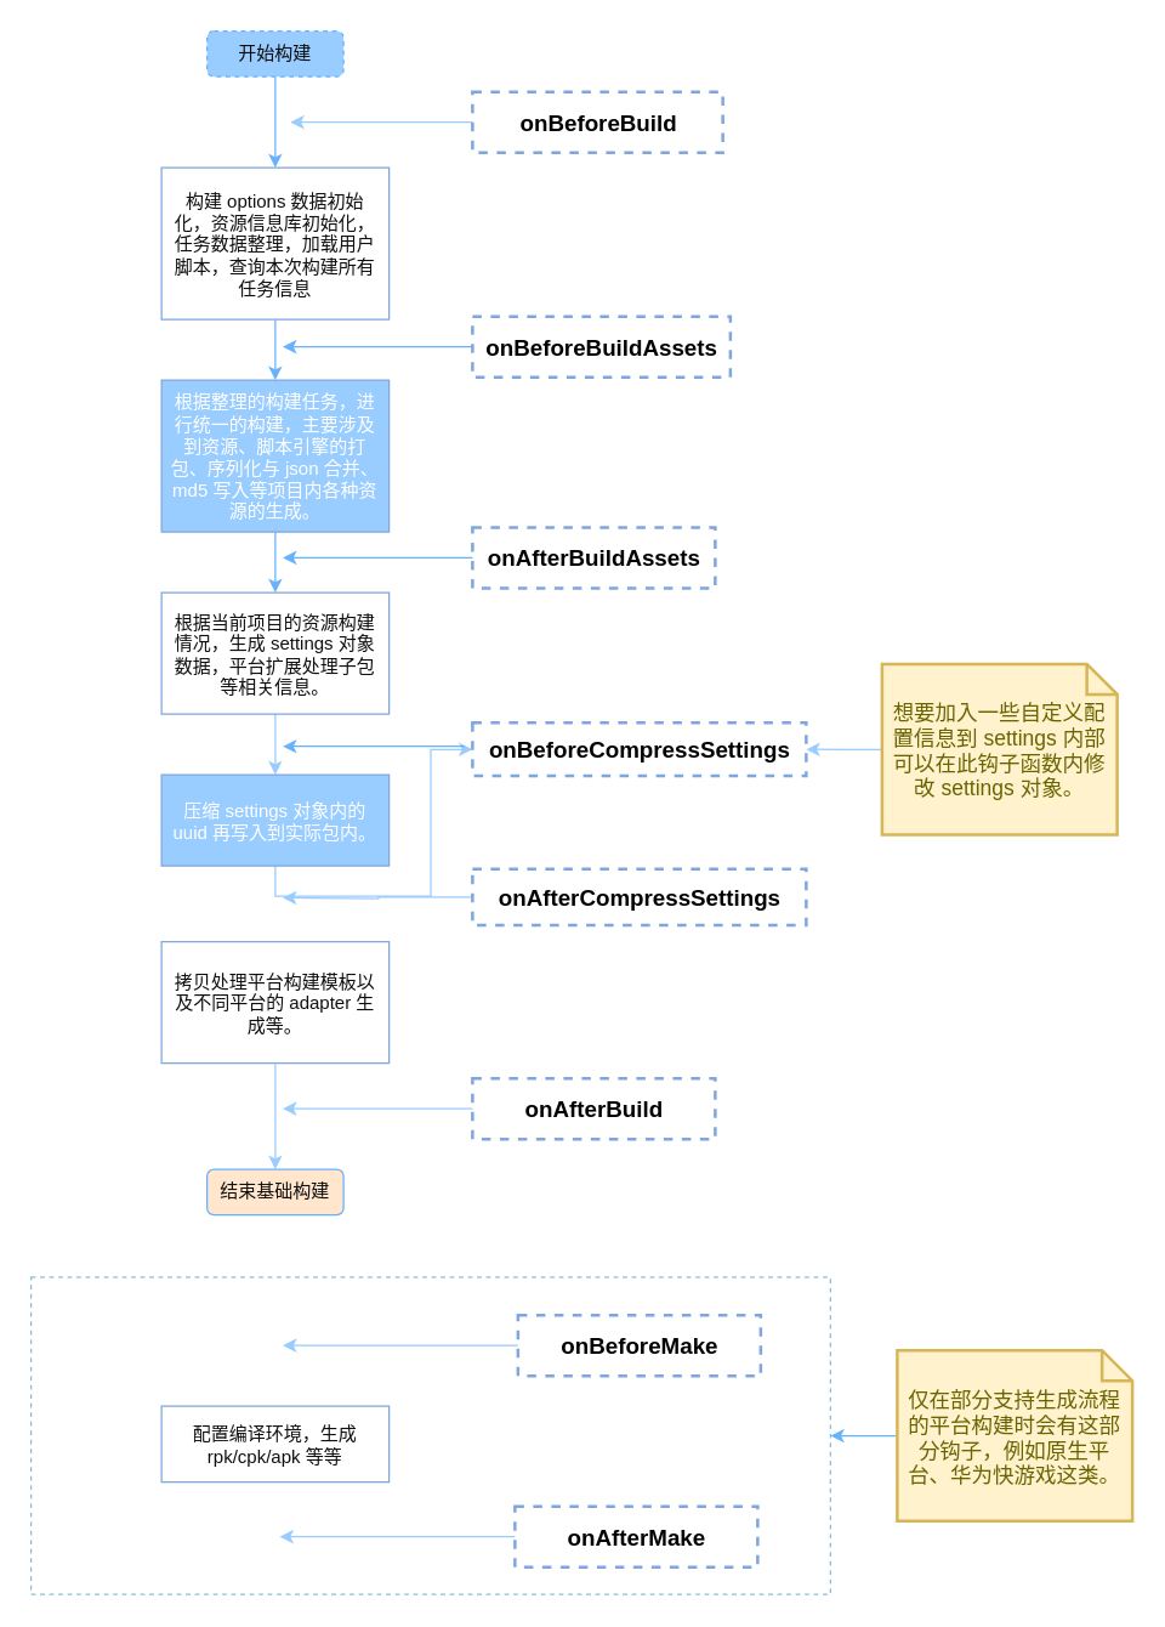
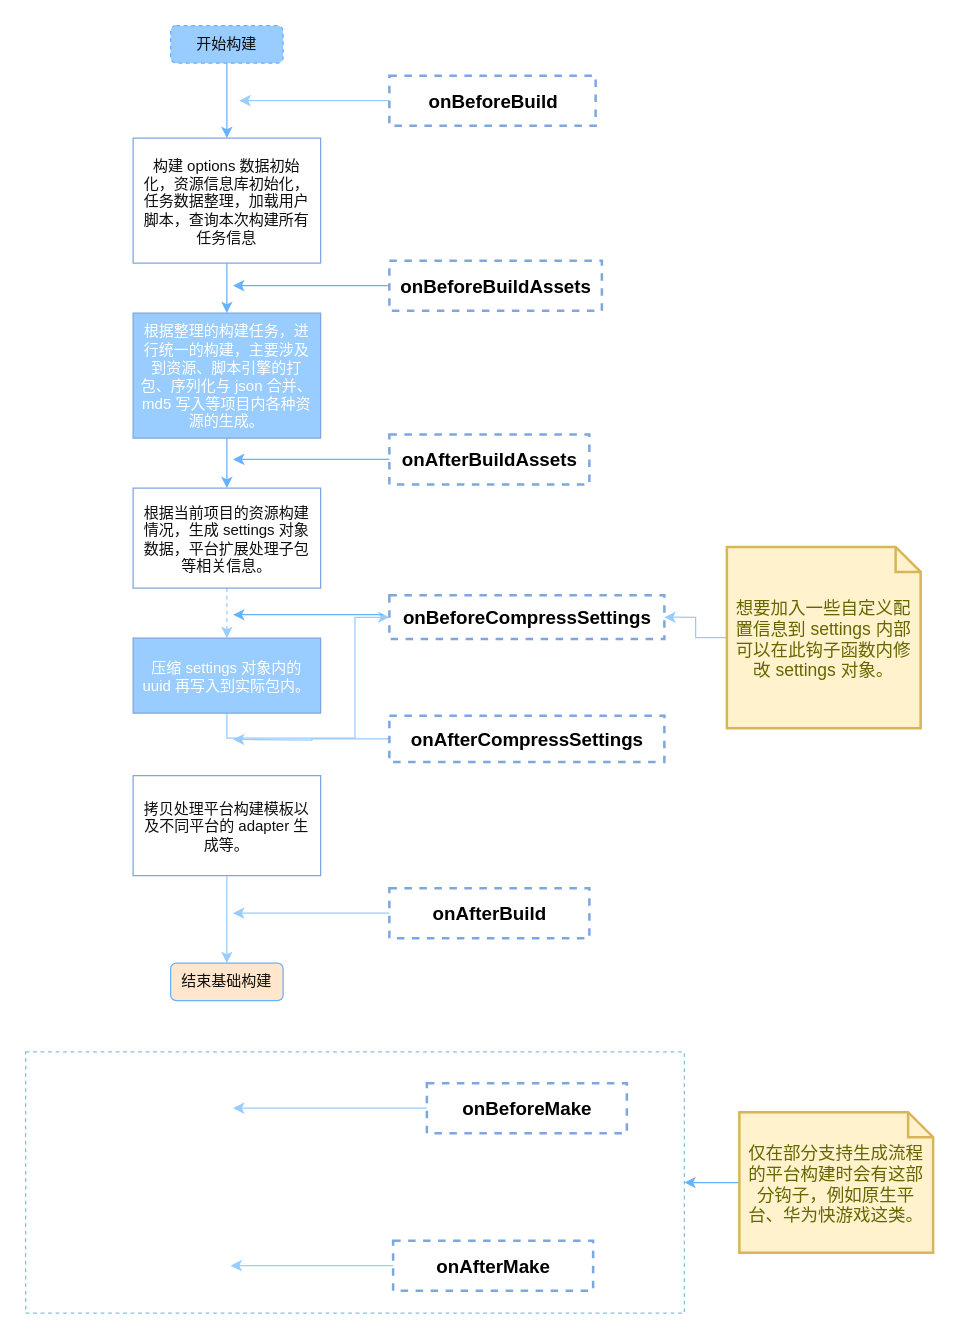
- <mxCell id="9" style="edgeStyle=orthogonalEdgeStyle;rounded=0;orthogonalLoop=1;jettySize=auto;html=1;exitX=0.5;exitY=1;exitDx=0;exitDy=0;strokeColor=#99CCFF;" parent="1" source="10" target="12" edge="1"><mxGeometry relative="1" as="geometry" /></mxCell>
+ <mxCell id="9" style="edgeStyle=orthogonalEdgeStyle;rounded=0;orthogonalLoop=1;jettySize=auto;html=1;exitX=0.5;exitY=1;exitDx=0;exitDy=0;strokeColor=#99CCFF;dashed=1;" parent="1" source="10" target="12" edge="1"><mxGeometry relative="1" as="geometry" /></mxCell>
- <mxCell id="22" value="想要加入一些自定义配置信息到 settings 内部可以在此钩子函数内修改 settings 对象。" style="shape=note;strokeWidth=2;fontSize=14;size=20;whiteSpace=wrap;html=1;fillColor=#fff2cc;strokeColor=#d6b656;fontColor=#666600;labelBackgroundColor=none;align=center;spacingTop=2;spacingLeft=2;spacingRight=2;" parent="1" vertex="1"><mxGeometry x="581" y="437" width="155" height="112.5" as="geometry" /></mxCell>
+ <mxCell id="22" value="想要加入一些自定义配置信息到 settings 内部可以在此钩子函数内修改 settings 对象。" style="shape=note;strokeWidth=2;fontSize=14;size=20;whiteSpace=wrap;html=1;fillColor=#fff2cc;strokeColor=#d6b656;fontColor=#666600;labelBackgroundColor=none;align=center;spacingTop=2;spacingLeft=2;spacingRight=2;" parent="1" vertex="1"><mxGeometry x="581" y="437" width="155" height="145" as="geometry" /></mxCell>
- <mxCell id="28" value="配置编译环境，生成 rpk/cpk/apk 等等" style="rounded=0;whiteSpace=wrap;html=1;fillColor=none;strokeColor=#7EA6E0;fontColor=#0F0F0F;spacingTop=2;spacingLeft=4;spacingRight=4;" parent="1" vertex="1"><mxGeometry x="106" y="926" width="150" height="50" as="geometry" /></mxCell>
- <mxCell id="34" value="&lt;font color=&quot;#000000&quot; style=&quot;font-size: 15px&quot;&gt;onAfterMake&lt;/font&gt;" style="html=1;fontColor=#FAFFFF;fontStyle=1;align=center;verticalAlign=middle;spacing=0;labelBorderColor=none;fillColor=none;dashed=1;strokeWidth=2;strokeColor=#7EA6E0;spacingLeft=0;spacingTop=0;labelBackgroundColor=none;fontSize=15;" parent="1" vertex="1"><mxGeometry x="339" y="992" width="160" height="40" as="geometry" /></mxCell>
+ <mxCell id="34" value="&lt;font color=&quot;#000000&quot; style=&quot;font-size: 15px&quot;&gt;onAfterMake&lt;/font&gt;" style="html=1;fontColor=#FAFFFF;fontStyle=1;align=center;verticalAlign=middle;spacing=0;labelBorderColor=none;fillColor=none;dashed=1;strokeWidth=2;strokeColor=#7EA6E0;spacingLeft=0;spacingTop=0;labelBackgroundColor=none;fontSize=15;" parent="1" vertex="1"><mxGeometry x="314" y="992" width="160" height="40" as="geometry" /></mxCell>
